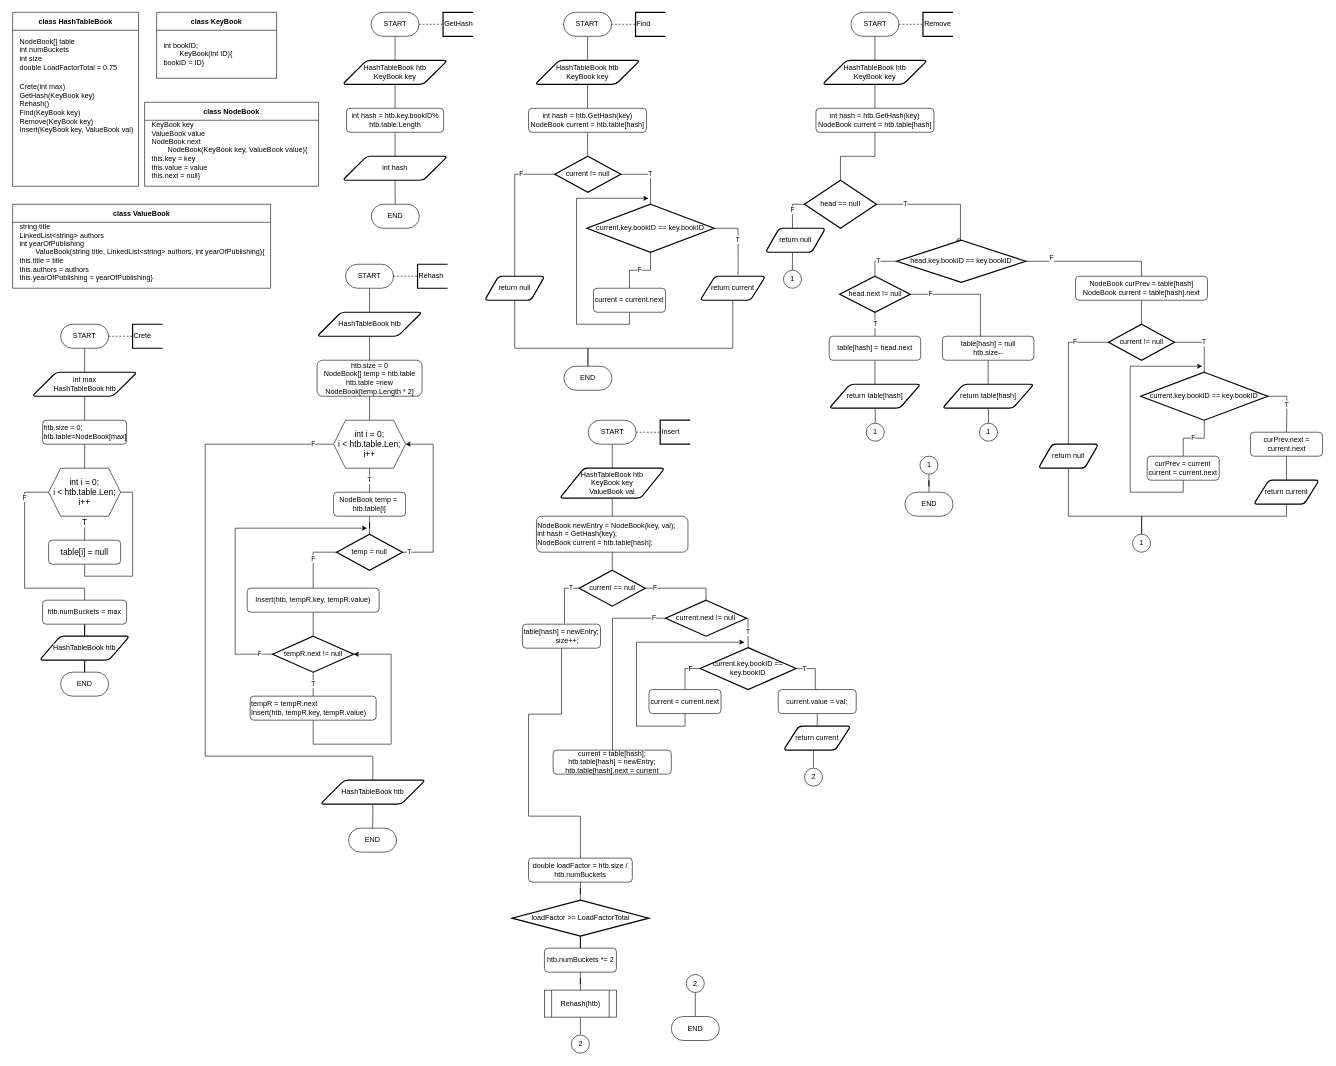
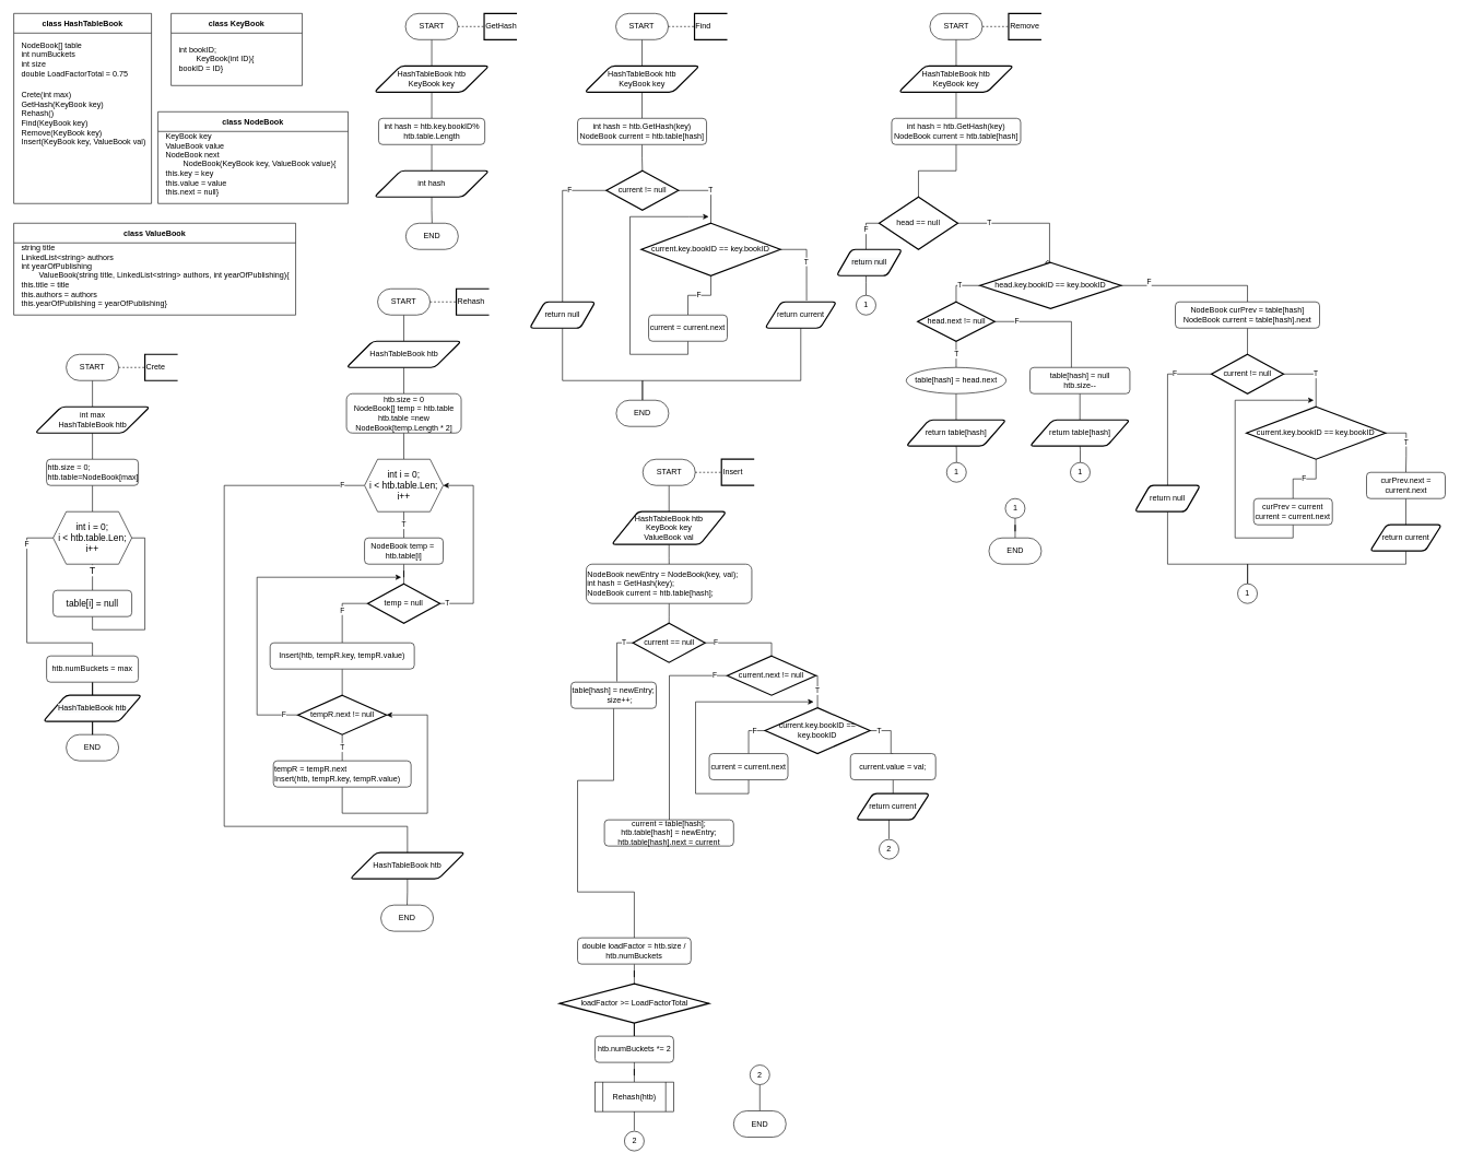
- <mxCell id="110" value="table[hash] = head.next" style="rounded=1;whiteSpace=wrap;html=1;" parent="1" vertex="1"><mxGeometry x="1381.25" y="560" width="152.5" height="40" as="geometry" /></mxCell>
+ <mxCell id="110" value="table[hash] = head.next" style="ellipse;whiteSpace=wrap;html=1;" parent="1" vertex="1"><mxGeometry x="1381.25" y="560" width="152.5" height="40" as="geometry" /></mxCell>
